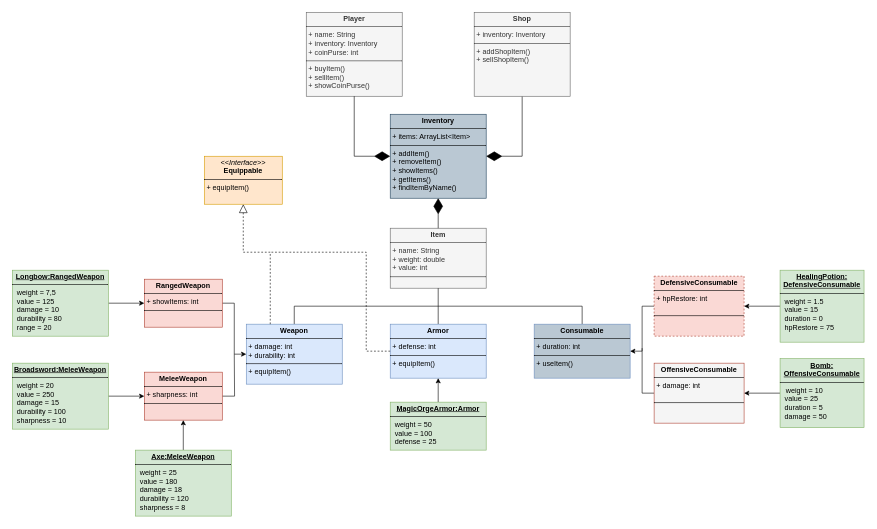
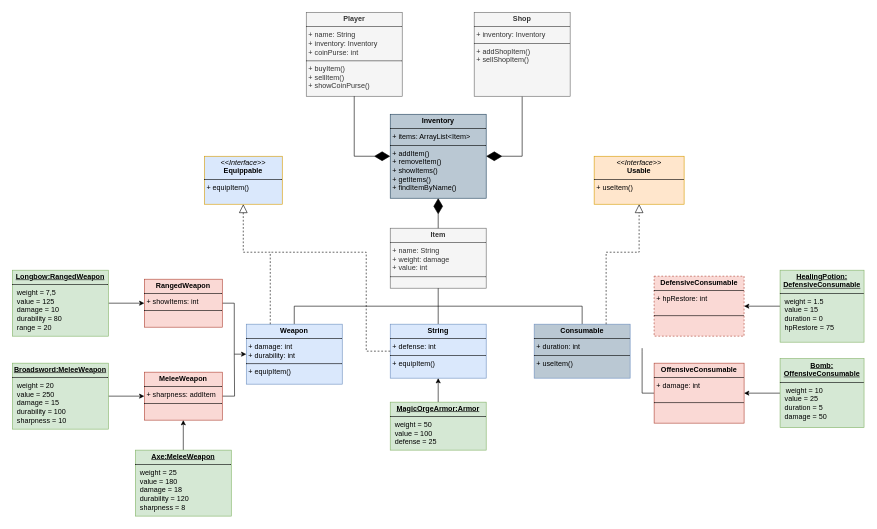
- <mxCell id="19" value="&lt;p style=&quot;margin:0px;margin-top:4px;text-align:center;&quot;&gt;&lt;i&gt;&amp;lt;&amp;lt;Interface&amp;gt;&amp;gt;&lt;/i&gt;&lt;br&gt;&lt;b&gt;Equippable&lt;/b&gt;&lt;/p&gt;&lt;hr size=&quot;1&quot; style=&quot;border-style:solid;&quot;&gt;&lt;p style=&quot;margin:0px;margin-left:4px;&quot;&gt;+ equipItem()&lt;/p&gt;" style="verticalAlign=top;align=left;overflow=fill;html=1;whiteSpace=wrap;fillColor=#ffe6cc;strokeColor=#d79b00;" parent="1" vertex="1"><mxGeometry x="340" width="130" height="80" as="geometry" y="260" /></mxCell>
+ <mxCell id="19" value="&lt;p style=&quot;margin:0px;margin-top:4px;text-align:center;&quot;&gt;&lt;i&gt;&amp;lt;&amp;lt;Interface&amp;gt;&amp;gt;&lt;/i&gt;&lt;br&gt;&lt;b&gt;Equippable&lt;/b&gt;&lt;/p&gt;&lt;hr size=&quot;1&quot; style=&quot;border-style:solid;&quot;&gt;&lt;p style=&quot;margin:0px;margin-left:4px;&quot;&gt;+ equipItem()&lt;/p&gt;" style="verticalAlign=top;align=left;overflow=fill;html=1;whiteSpace=wrap;fillColor=#dae8fc;strokeColor=#d79b00;" parent="1" vertex="1"><mxGeometry x="340" width="130" height="80" as="geometry" y="260" /></mxCell>
+ <mxCell id="20" value="&lt;p style=&quot;margin:0px;margin-top:4px;text-align:center;&quot;&gt;&lt;i&gt;&amp;lt;&amp;lt;Interface&amp;gt;&amp;gt;&lt;/i&gt;&lt;br&gt;&lt;b&gt;Usable&lt;/b&gt;&lt;/p&gt;&lt;hr size=&quot;1&quot; style=&quot;border-style:solid;&quot;&gt;&lt;p style=&quot;margin:0px;margin-left:4px;&quot;&gt;+ useItem()&lt;/p&gt;" style="verticalAlign=top;align=left;overflow=fill;html=1;whiteSpace=wrap;fillColor=#ffe6cc;strokeColor=#d79b00;" parent="1" vertex="1"><mxGeometry x="990" width="150" height="80" as="geometry" y="260" /></mxCell>
- <mxCell id="3" value="&lt;p style=&quot;margin:0px;margin-top:4px;text-align:center;&quot;&gt;&lt;b&gt;Item&lt;/b&gt;&lt;/p&gt;&lt;hr size=&quot;1&quot; style=&quot;border-style:solid;&quot;&gt;&lt;p style=&quot;margin:0px;margin-left:4px;&quot;&gt;+ name: String&lt;/p&gt;&lt;p style=&quot;margin:0px;margin-left:4px;&quot;&gt;+ weight: double&lt;/p&gt;&lt;p style=&quot;margin:0px;margin-left:4px;&quot;&gt;+ value: int&lt;br&gt;&lt;/p&gt;&lt;hr size=&quot;1&quot; style=&quot;border-style:solid;&quot;&gt;&lt;p style=&quot;margin:0px;margin-left:4px;&quot;&gt;&lt;br&gt;&lt;/p&gt;" style="verticalAlign=top;align=left;overflow=fill;html=1;whiteSpace=wrap;fillColor=#f5f5f5;fontColor=#333333;strokeColor=#666666;" parent="1" vertex="1"><mxGeometry x="650" y="380" width="160" height="100" as="geometry" /></mxCell>
+ <mxCell id="3" value="&lt;p style=&quot;margin:0px;margin-top:4px;text-align:center;&quot;&gt;&lt;b&gt;Item&lt;/b&gt;&lt;/p&gt;&lt;hr size=&quot;1&quot; style=&quot;border-style:solid;&quot;&gt;&lt;p style=&quot;margin:0px;margin-left:4px;&quot;&gt;+ name: String&lt;/p&gt;&lt;p style=&quot;margin:0px;margin-left:4px;&quot;&gt;+ weight: damage&lt;/p&gt;&lt;p style=&quot;margin:0px;margin-left:4px;&quot;&gt;+ value: int&lt;br&gt;&lt;/p&gt;&lt;hr size=&quot;1&quot; style=&quot;border-style:solid;&quot;&gt;&lt;p style=&quot;margin:0px;margin-left:4px;&quot;&gt;&lt;br&gt;&lt;/p&gt;" style="verticalAlign=top;align=left;overflow=fill;html=1;whiteSpace=wrap;fillColor=#f5f5f5;fontColor=#333333;strokeColor=#666666;" parent="1" vertex="1"><mxGeometry x="650" y="380" width="160" height="100" as="geometry" /></mxCell>
+ <mxCell id="21" value="" style="endArrow=block;dashed=1;endFill=0;endSize=12;html=1;rounded=0;entryX=0.5;entryY=1;entryDx=0;entryDy=0;exitX=0.75;exitY=0;exitDx=0;exitDy=0;" parent="1" source="9" target="20" edge="1"><mxGeometry width="160" relative="1" as="geometry"><mxPoint x="700" y="580" as="sourcePoint" /><mxPoint x="860" y="580" as="targetPoint" /><Array as="points"><mxPoint x="1010" y="420" /><mxPoint x="1065" y="420" /></Array></mxGeometry></mxCell>
- <mxCell id="13" style="edgeStyle=orthogonalEdgeStyle;rounded=0;orthogonalLoop=1;jettySize=auto;html=1;entryX=1;entryY=0.5;entryDx=0;entryDy=0;" parent="1" source="14" target="9" edge="1"><mxGeometry relative="1" as="geometry" /></mxCell>
- <mxCell id="5" value="&lt;p style=&quot;margin:0px;margin-top:4px;text-align:center;&quot;&gt;&lt;b&gt;Armor&lt;/b&gt;&lt;/p&gt;&lt;hr size=&quot;1&quot; style=&quot;border-style:solid;&quot;&gt;&lt;p style=&quot;margin:0px;margin-left:4px;&quot;&gt;+ defense: int&lt;/p&gt;&lt;hr size=&quot;1&quot; style=&quot;border-style:solid;&quot;&gt;&lt;p style=&quot;margin:0px;margin-left:4px;&quot;&gt;+ equipItem()&lt;/p&gt;&lt;p style=&quot;margin:0px;margin-left:4px;&quot;&gt;&lt;/p&gt;" style="verticalAlign=top;align=left;overflow=fill;html=1;whiteSpace=wrap;fillColor=#dae8fc;strokeColor=#6c8ebf;" parent="1" vertex="1"><mxGeometry x="650" y="540" width="160" height="90" as="geometry" /></mxCell>
+ <mxCell id="5" value="&lt;p style=&quot;margin:0px;margin-top:4px;text-align:center;&quot;&gt;&lt;b&gt;String&lt;/b&gt;&lt;/p&gt;&lt;hr size=&quot;1&quot; style=&quot;border-style:solid;&quot;&gt;&lt;p style=&quot;margin:0px;margin-left:4px;&quot;&gt;+ defense: int&lt;/p&gt;&lt;hr size=&quot;1&quot; style=&quot;border-style:solid;&quot;&gt;&lt;p style=&quot;margin:0px;margin-left:4px;&quot;&gt;+ equipItem()&lt;/p&gt;&lt;p style=&quot;margin:0px;margin-left:4px;&quot;&gt;&lt;/p&gt;" style="verticalAlign=top;align=left;overflow=fill;html=1;whiteSpace=wrap;fillColor=#dae8fc;strokeColor=#6c8ebf;" parent="1" vertex="1"><mxGeometry x="650" y="540" width="160" height="90" as="geometry" /></mxCell>
- <mxCell id="18" value="&lt;p style=&quot;margin:0px;margin-top:4px;text-align:center;&quot;&gt;&lt;b&gt;MeleeWeapon&lt;/b&gt;&lt;br&gt;&lt;/p&gt;&lt;hr size=&quot;1&quot; style=&quot;border-style:solid;&quot;&gt;&lt;p style=&quot;margin:0px;margin-left:4px;&quot;&gt;+ sharpness: int&lt;/p&gt;&lt;hr size=&quot;1&quot; style=&quot;border-style:solid;&quot;&gt;&lt;p style=&quot;margin:0px;margin-left:4px;&quot;&gt;&lt;/p&gt;&lt;p style=&quot;margin:0px;margin-left:4px;&quot;&gt;&lt;/p&gt;" style="verticalAlign=top;align=left;overflow=fill;html=1;whiteSpace=wrap;fillColor=#fad9d5;strokeColor=#ae4132;" parent="1" vertex="1"><mxGeometry x="240" y="620" width="130" height="80" as="geometry" /></mxCell>
+ <mxCell id="18" value="&lt;p style=&quot;margin:0px;margin-top:4px;text-align:center;&quot;&gt;&lt;b&gt;MeleeWeapon&lt;/b&gt;&lt;br&gt;&lt;/p&gt;&lt;hr size=&quot;1&quot; style=&quot;border-style:solid;&quot;&gt;&lt;p style=&quot;margin:0px;margin-left:4px;&quot;&gt;+ sharpness: addItem&lt;/p&gt;&lt;hr size=&quot;1&quot; style=&quot;border-style:solid;&quot;&gt;&lt;p style=&quot;margin:0px;margin-left:4px;&quot;&gt;&lt;/p&gt;&lt;p style=&quot;margin:0px;margin-left:4px;&quot;&gt;&lt;/p&gt;" style="verticalAlign=top;align=left;overflow=fill;html=1;whiteSpace=wrap;fillColor=#fad9d5;strokeColor=#ae4132;" parent="1" vertex="1"><mxGeometry x="240" y="620" width="130" height="80" as="geometry" /></mxCell>
- <mxCell id="12" value="&lt;p style=&quot;margin:0px;margin-top:4px;text-align:center;&quot;&gt;&lt;b&gt;OffensiveConsumable&lt;/b&gt;&lt;br&gt;&lt;/p&gt;&lt;hr size=&quot;1&quot; style=&quot;border-style:solid;&quot;&gt;&lt;p style=&quot;margin:0px;margin-left:4px;&quot;&gt;+ damage: int&lt;/p&gt;&lt;p style=&quot;margin:0px;margin-left:4px;&quot;&gt;&lt;br&gt;&lt;/p&gt;&lt;hr size=&quot;1&quot; style=&quot;border-style:solid;&quot;&gt;&lt;p style=&quot;margin:0px;margin-left:4px;&quot;&gt;&lt;br&gt;&lt;/p&gt;" style="verticalAlign=top;align=left;overflow=fill;html=1;whiteSpace=wrap;fillColor=#f5f5f5;strokeColor=#ae4132;" parent="1" vertex="1"><mxGeometry x="1090" y="605" width="150" height="100" as="geometry" /></mxCell>
+ <mxCell id="12" value="&lt;p style=&quot;margin:0px;margin-top:4px;text-align:center;&quot;&gt;&lt;b&gt;OffensiveConsumable&lt;/b&gt;&lt;br&gt;&lt;/p&gt;&lt;hr size=&quot;1&quot; style=&quot;border-style:solid;&quot;&gt;&lt;p style=&quot;margin:0px;margin-left:4px;&quot;&gt;+ damage: int&lt;/p&gt;&lt;p style=&quot;margin:0px;margin-left:4px;&quot;&gt;&lt;br&gt;&lt;/p&gt;&lt;hr size=&quot;1&quot; style=&quot;border-style:solid;&quot;&gt;&lt;p style=&quot;margin:0px;margin-left:4px;&quot;&gt;&lt;br&gt;&lt;/p&gt;" style="verticalAlign=top;align=left;overflow=fill;html=1;whiteSpace=wrap;fillColor=#fad9d5;strokeColor=#ae4132;" parent="1" vertex="1"><mxGeometry x="1090" y="605" width="150" height="100" as="geometry" /></mxCell>
